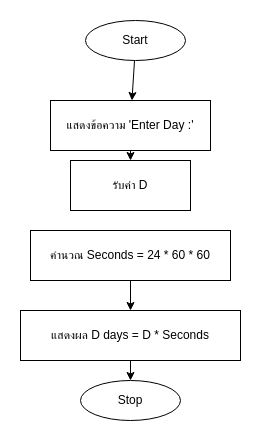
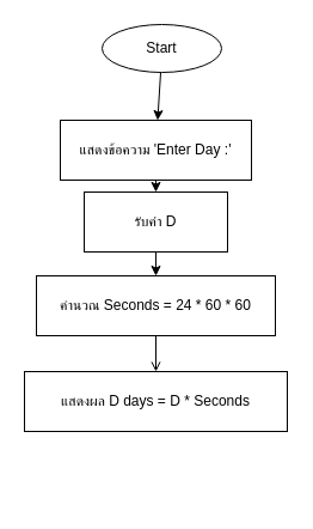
+ <mxCell id="10" edge="1" parent="1" source="4" target="5"><mxGeometry relative="1" as="geometry" /></mxCell>
- <mxCell id="11" edge="1" parent="1" source="5" target="6"><mxGeometry relative="1" as="geometry" /></mxCell>
+ <mxCell id="11" edge="1" parent="1" source="5" target="6" style="endArrow=open;"><mxGeometry relative="1" as="geometry" /></mxCell>
- <mxCell id="12" edge="1" parent="1" source="6" target="7"><mxGeometry relative="1" as="geometry" /></mxCell>
- <mxCell id="7" value="Stop" style="ellipse;whiteSpace=wrap;html=1;" vertex="1" parent="1"><mxGeometry x="80" y="380" width="100" height="40" as="geometry" /></mxCell>
